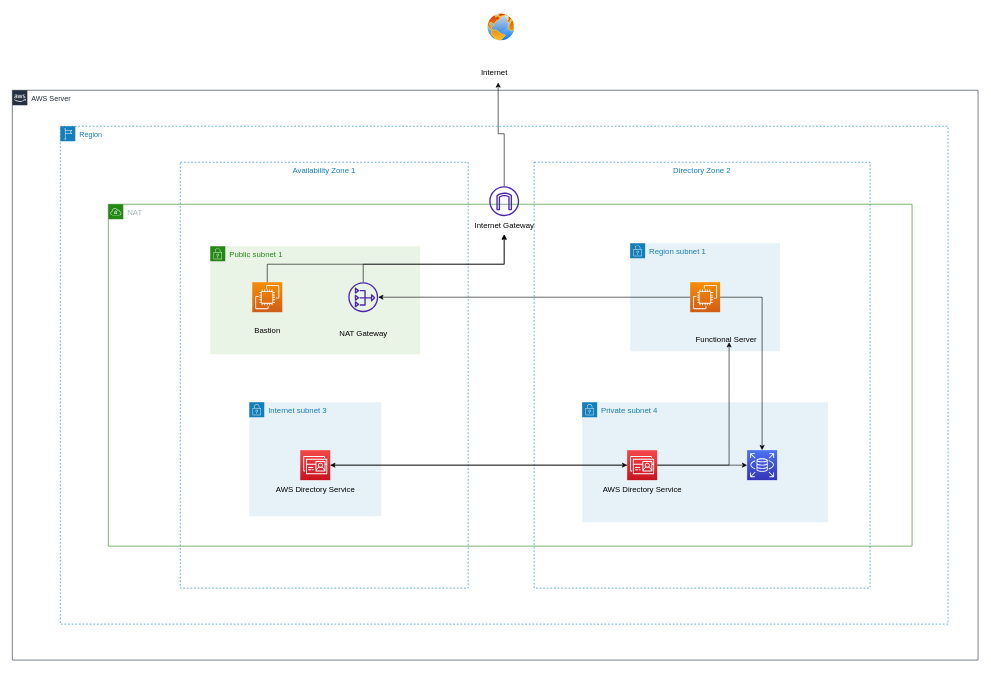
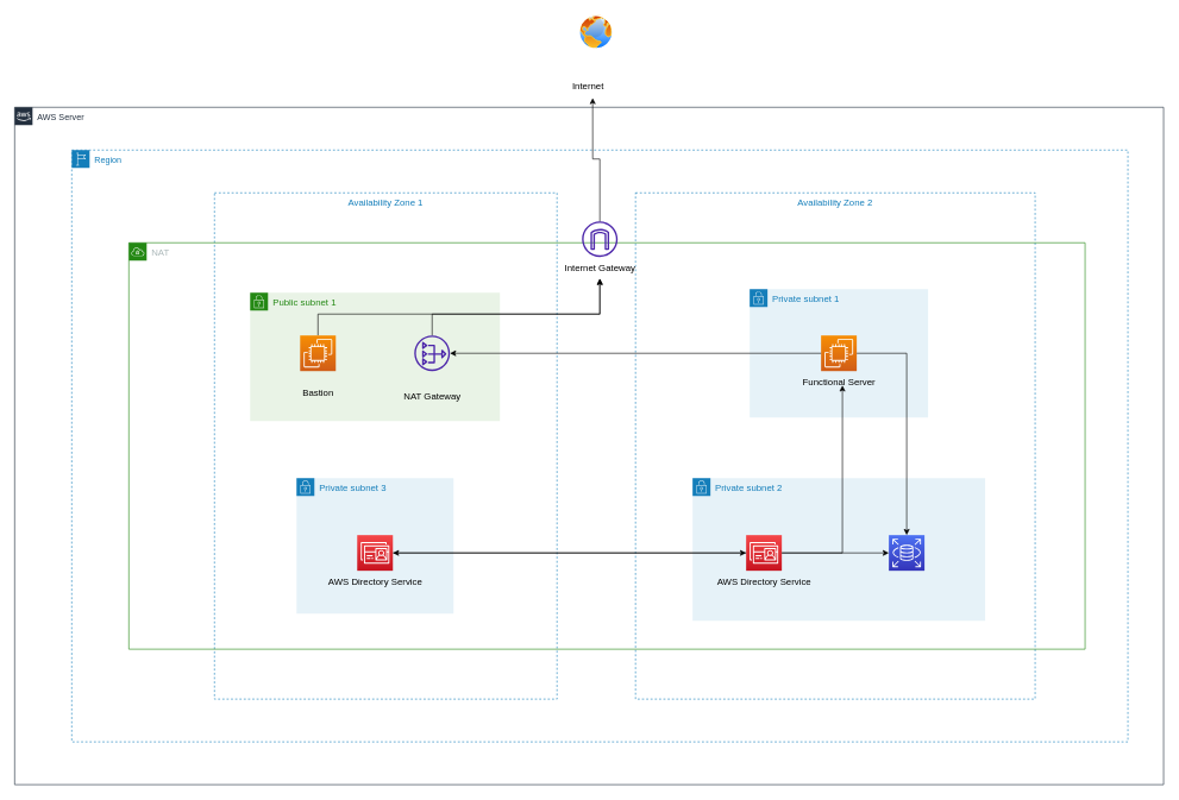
- <mxCell id="2" value="Directory Zone 2" style="fillColor=none;strokeColor=#147EBA;dashed=1;verticalAlign=top;fontStyle=0;fontColor=#147EBA;fontSize=13;" vertex="1" parent="1"><mxGeometry x="890" y="270" width="560" height="710" as="geometry" /></mxCell>
+ <mxCell id="2" value="Availability Zone 2" style="fillColor=none;strokeColor=#147EBA;dashed=1;verticalAlign=top;fontStyle=0;fontColor=#147EBA;fontSize=13;" vertex="1" parent="1"><mxGeometry x="890" y="270" width="560" height="710" as="geometry" /></mxCell>
- <mxCell id="12" value="&lt;font style=&quot;font-size: 13px;&quot;&gt;Region subnet 1&lt;/font&gt;" style="points=[[0,0],[0.25,0],[0.5,0],[0.75,0],[1,0],[1,0.25],[1,0.5],[1,0.75],[1,1],[0.75,1],[0.5,1],[0.25,1],[0,1],[0,0.75],[0,0.5],[0,0.25]];outlineConnect=0;gradientColor=none;html=1;whiteSpace=wrap;fontSize=12;fontStyle=0;container=1;pointerEvents=0;collapsible=0;recursiveResize=0;shape=mxgraph.aws4.group;grIcon=mxgraph.aws4.group_security_group;grStroke=0;strokeColor=#147EBA;fillColor=#E6F2F8;verticalAlign=top;align=left;spacingLeft=30;fontColor=#147EBA;dashed=0;" vertex="1" parent="1"><mxGeometry x="1050" y="405" width="250" height="180" as="geometry" /></mxCell>
+ <mxCell id="12" value="&lt;font style=&quot;font-size: 13px;&quot;&gt;Private subnet 1&lt;/font&gt;" style="points=[[0,0],[0.25,0],[0.5,0],[0.75,0],[1,0],[1,0.25],[1,0.5],[1,0.75],[1,1],[0.75,1],[0.5,1],[0.25,1],[0,1],[0,0.75],[0,0.5],[0,0.25]];outlineConnect=0;gradientColor=none;html=1;whiteSpace=wrap;fontSize=12;fontStyle=0;container=1;pointerEvents=0;collapsible=0;recursiveResize=0;shape=mxgraph.aws4.group;grIcon=mxgraph.aws4.group_security_group;grStroke=0;strokeColor=#147EBA;fillColor=#E6F2F8;verticalAlign=top;align=left;spacingLeft=30;fontColor=#147EBA;dashed=0;" vertex="1" parent="1"><mxGeometry x="1050" y="405" width="250" height="180" as="geometry" /></mxCell>
- <mxCell id="13" value="&lt;font style=&quot;font-size: 13px;&quot;&gt;Functional Server&lt;/font&gt;" style="text;html=1;align=center;verticalAlign=middle;resizable=0;points=[];autosize=1;strokeColor=none;fillColor=none;" vertex="1" parent="12"><mxGeometry x="95" y="145" width="130" height="30" as="geometry" /></mxCell>
+ <mxCell id="13" value="&lt;font style=&quot;font-size: 13px;&quot;&gt;Functional Server&lt;/font&gt;" style="text;html=1;align=center;verticalAlign=middle;resizable=0;points=[];autosize=1;strokeColor=none;fillColor=none;" vertex="1" parent="12"><mxGeometry x="60" y="115" width="130" height="30" as="geometry" /></mxCell>
- <mxCell id="4" value="&lt;font style=&quot;font-size: 13px;&quot;&gt;Internet subnet 3&lt;/font&gt;" style="points=[[0,0],[0.25,0],[0.5,0],[0.75,0],[1,0],[1,0.25],[1,0.5],[1,0.75],[1,1],[0.75,1],[0.5,1],[0.25,1],[0,1],[0,0.75],[0,0.5],[0,0.25]];outlineConnect=0;gradientColor=none;html=1;whiteSpace=wrap;fontSize=12;fontStyle=0;container=1;pointerEvents=0;collapsible=0;recursiveResize=0;shape=mxgraph.aws4.group;grIcon=mxgraph.aws4.group_security_group;grStroke=0;strokeColor=#147EBA;fillColor=#E6F2F8;verticalAlign=top;align=left;spacingLeft=30;fontColor=#147EBA;dashed=0;" vertex="1" parent="1"><mxGeometry x="415" y="670" width="220" height="190" as="geometry" /></mxCell>
+ <mxCell id="4" value="&lt;font style=&quot;font-size: 13px;&quot;&gt;Private subnet 3&lt;/font&gt;" style="points=[[0,0],[0.25,0],[0.5,0],[0.75,0],[1,0],[1,0.25],[1,0.5],[1,0.75],[1,1],[0.75,1],[0.5,1],[0.25,1],[0,1],[0,0.75],[0,0.5],[0,0.25]];outlineConnect=0;gradientColor=none;html=1;whiteSpace=wrap;fontSize=12;fontStyle=0;container=1;pointerEvents=0;collapsible=0;recursiveResize=0;shape=mxgraph.aws4.group;grIcon=mxgraph.aws4.group_security_group;grStroke=0;strokeColor=#147EBA;fillColor=#E6F2F8;verticalAlign=top;align=left;spacingLeft=30;fontColor=#147EBA;dashed=0;" vertex="1" parent="1"><mxGeometry x="415" y="670" width="220" height="190" as="geometry" /></mxCell>
- <mxCell id="7" value="&lt;font style=&quot;font-size: 13px;&quot;&gt;Private subnet 4&lt;/font&gt;" style="points=[[0,0],[0.25,0],[0.5,0],[0.75,0],[1,0],[1,0.25],[1,0.5],[1,0.75],[1,1],[0.75,1],[0.5,1],[0.25,1],[0,1],[0,0.75],[0,0.5],[0,0.25]];outlineConnect=0;gradientColor=none;html=1;whiteSpace=wrap;fontSize=12;fontStyle=0;container=1;pointerEvents=0;collapsible=0;recursiveResize=0;shape=mxgraph.aws4.group;grIcon=mxgraph.aws4.group_security_group;grStroke=0;strokeColor=#147EBA;fillColor=#E6F2F8;verticalAlign=top;align=left;spacingLeft=30;fontColor=#147EBA;dashed=0;" vertex="1" parent="1"><mxGeometry x="970" y="670" width="410" height="200" as="geometry" /></mxCell>
+ <mxCell id="7" value="&lt;font style=&quot;font-size: 13px;&quot;&gt;Private subnet 2&lt;/font&gt;" style="points=[[0,0],[0.25,0],[0.5,0],[0.75,0],[1,0],[1,0.25],[1,0.5],[1,0.75],[1,1],[0.75,1],[0.5,1],[0.25,1],[0,1],[0,0.75],[0,0.5],[0,0.25]];outlineConnect=0;gradientColor=none;html=1;whiteSpace=wrap;fontSize=12;fontStyle=0;container=1;pointerEvents=0;collapsible=0;recursiveResize=0;shape=mxgraph.aws4.group;grIcon=mxgraph.aws4.group_security_group;grStroke=0;strokeColor=#147EBA;fillColor=#E6F2F8;verticalAlign=top;align=left;spacingLeft=30;fontColor=#147EBA;dashed=0;" vertex="1" parent="1"><mxGeometry x="970" y="670" width="410" height="200" as="geometry" /></mxCell>
